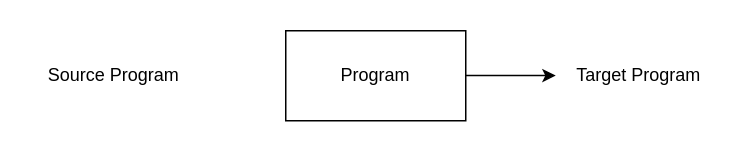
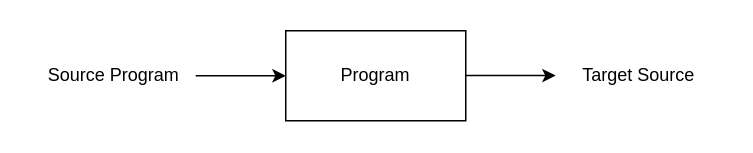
+ <mxCell id="5" value="" style="endArrow=classic;html=1;rounded=0;exitX=1;exitY=0.5;exitDx=0;exitDy=0;exitPerimeter=0;entryX=0;entryY=0.5;entryDx=0;entryDy=0;" edge="1" parent="1" source="3" target="2"><mxGeometry width="50" height="50" relative="1" as="geometry"><mxPoint x="240" y="60" as="sourcePoint" /><mxPoint x="290" y="10" as="targetPoint" /></mxGeometry></mxCell>
- <mxCell id="4" value="Target Program" style="text;html=1;align=center;verticalAlign=middle;resizable=0;points=[];autosize=1;strokeColor=none;fillColor=none;" vertex="1" parent="1"><mxGeometry x="370" y="35" width="110" height="30" as="geometry" /></mxCell>
+ <mxCell id="4" value="Target Source" style="text;html=1;align=center;verticalAlign=middle;resizable=0;points=[];autosize=1;strokeColor=none;fillColor=none;" vertex="1" parent="1"><mxGeometry x="370" y="35" width="110" height="30" as="geometry" /></mxCell>
